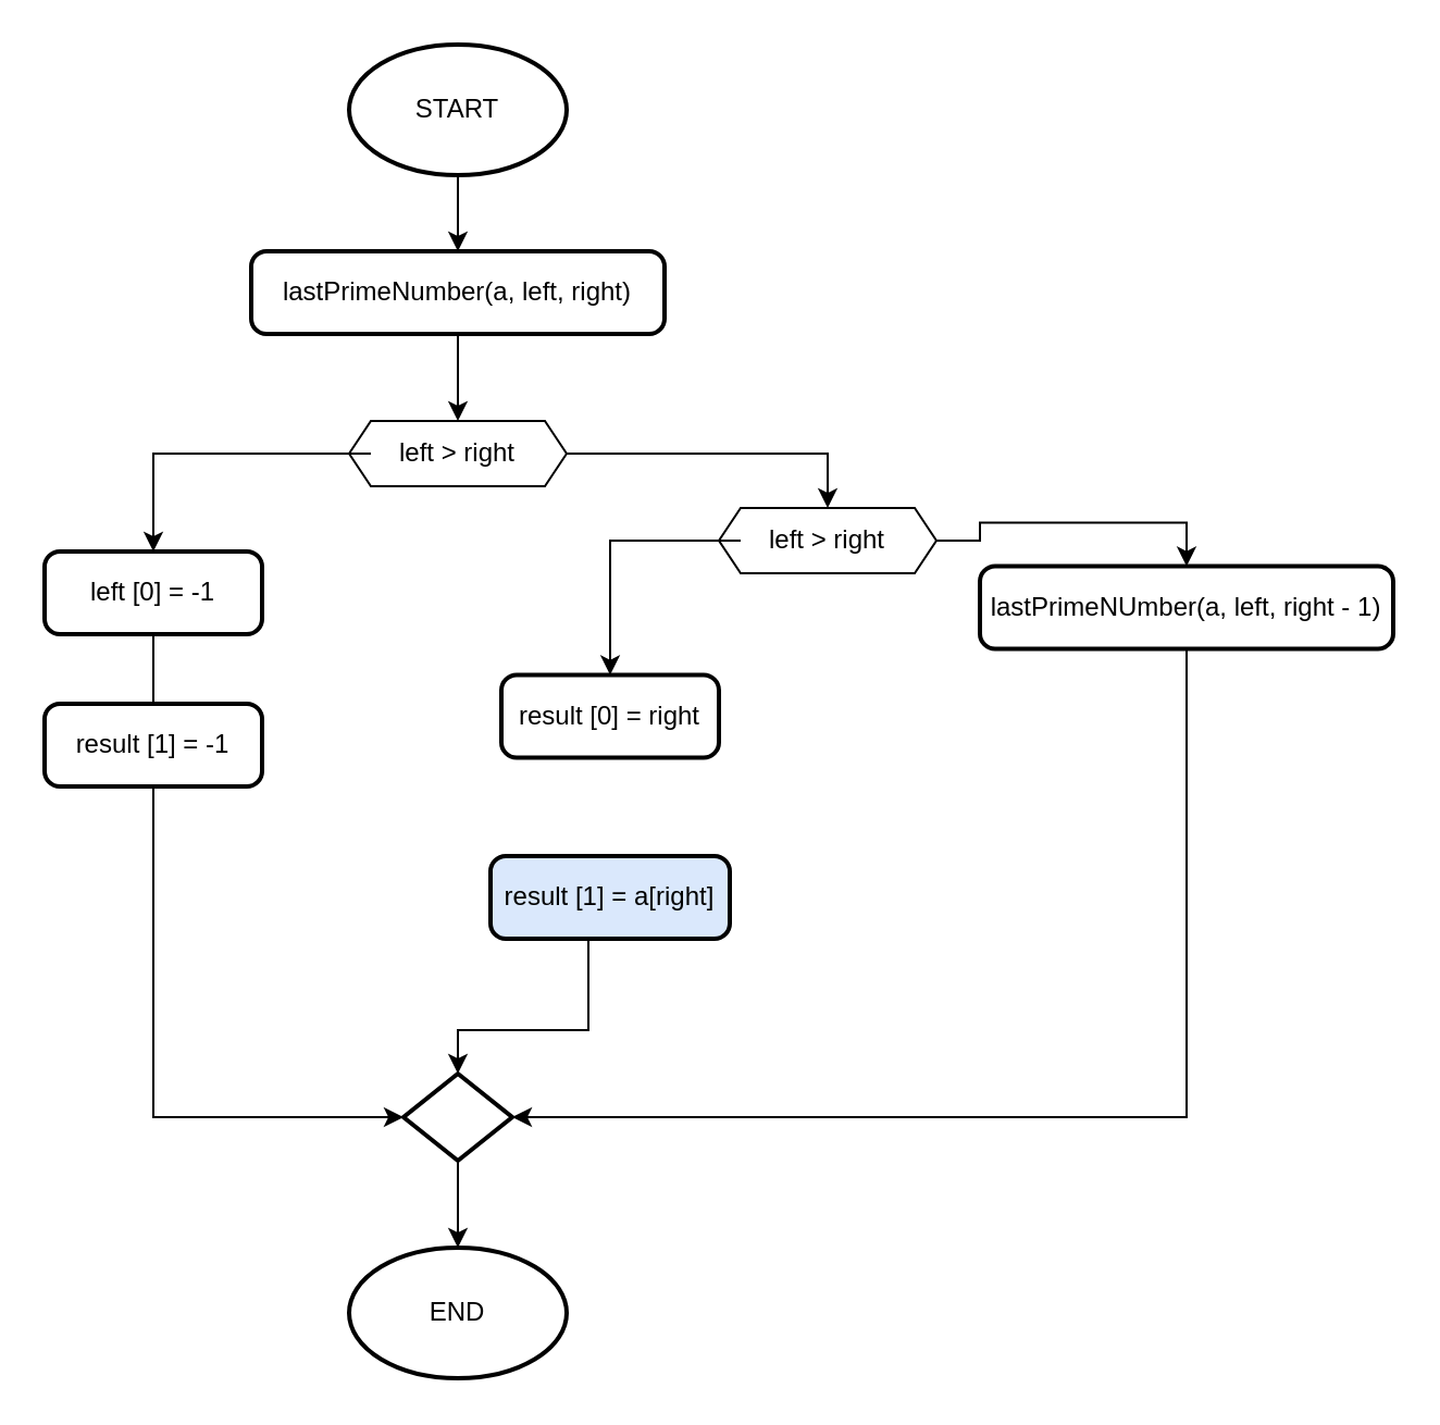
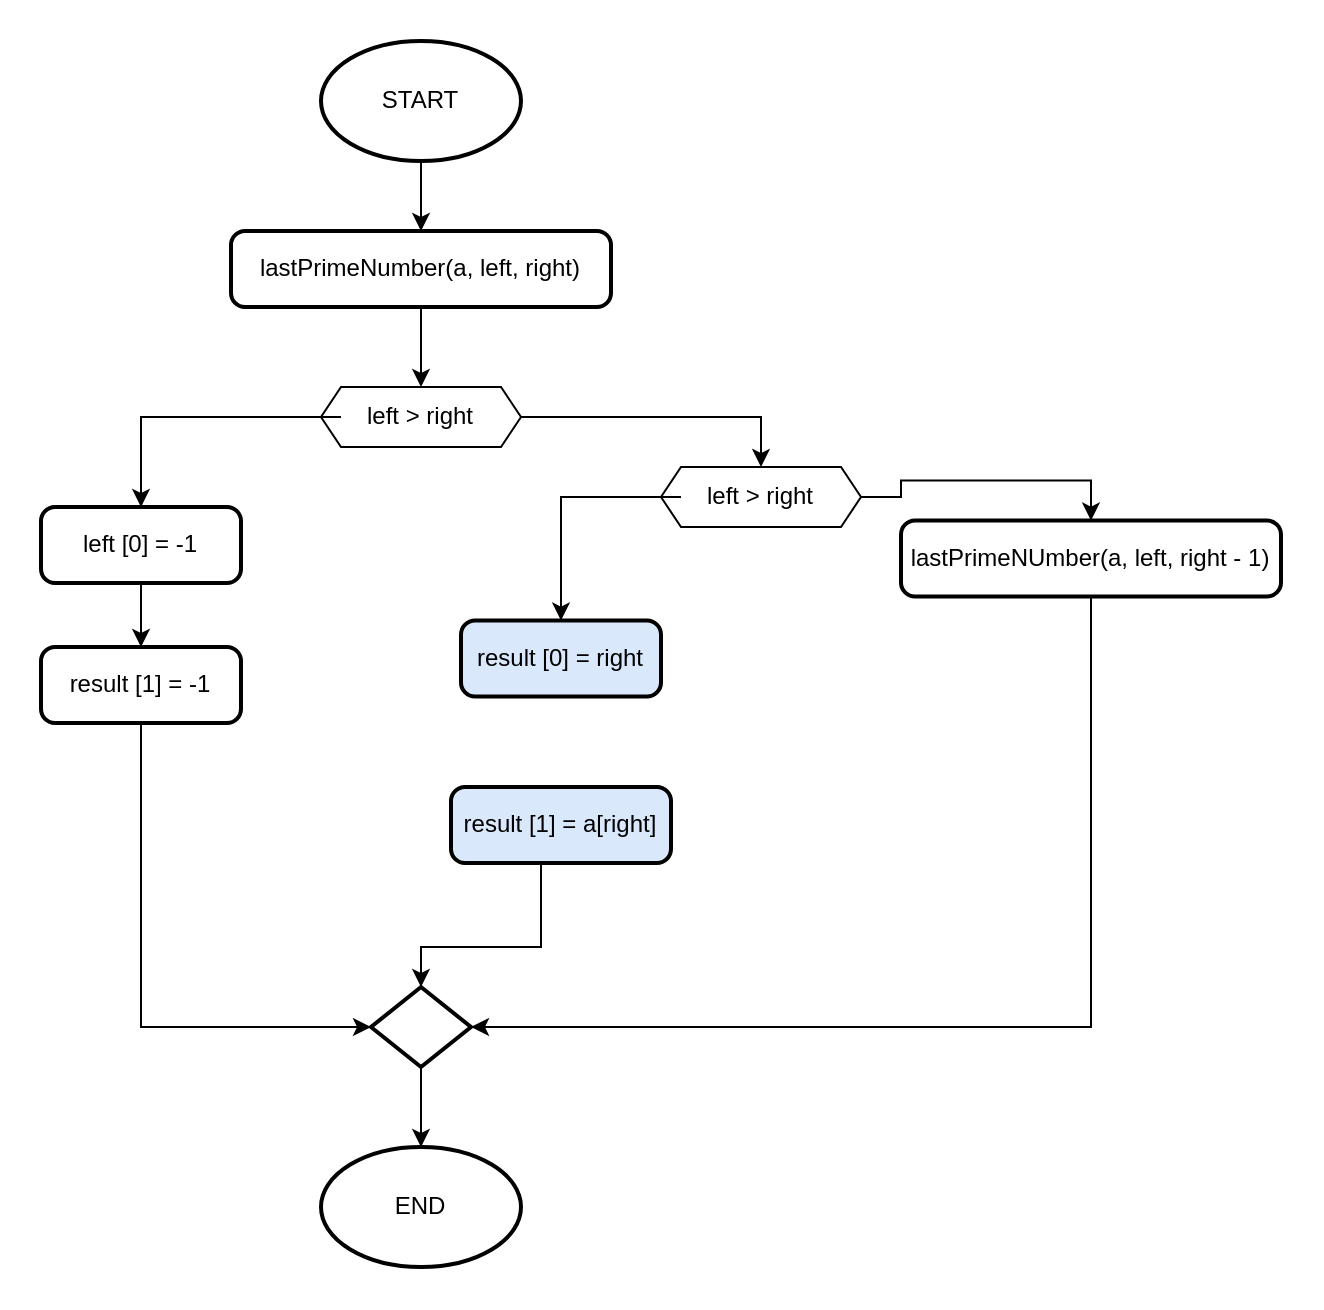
- <mxCell id="18" style="edgeStyle=orthogonalEdgeStyle;rounded=0;orthogonalLoop=1;jettySize=auto;html=1;entryX=0.5;entryY=0;entryDx=0;entryDy=0;endArrow=none;" edge="1" parent="1" source="19" target="21"><mxGeometry relative="1" as="geometry" /></mxCell>
+ <mxCell id="18" style="edgeStyle=orthogonalEdgeStyle;rounded=0;orthogonalLoop=1;jettySize=auto;html=1;entryX=0.5;entryY=0;entryDx=0;entryDy=0;" edge="1" parent="1" source="19" target="21"><mxGeometry relative="1" as="geometry" /></mxCell>
- <mxCell id="13" value="result [0] = right" style="rounded=1;whiteSpace=wrap;html=1;absoluteArcSize=1;arcSize=14;strokeWidth=2;" vertex="1" parent="1"><mxGeometry x="230" y="309.78" width="100" height="38" as="geometry" /></mxCell>
+ <mxCell id="13" value="result [0] = right" style="rounded=1;whiteSpace=wrap;html=1;absoluteArcSize=1;arcSize=14;strokeWidth=2;fillColor=#dae8fc;" vertex="1" parent="1"><mxGeometry x="230" y="309.78" width="100" height="38" as="geometry" /></mxCell>
